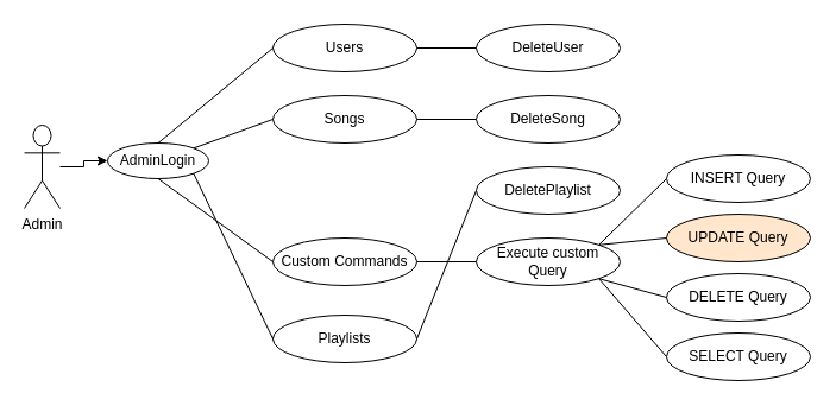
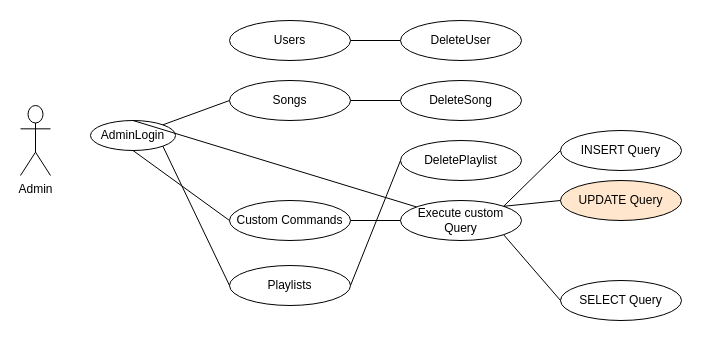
- <mxCell id="20" value="" style="endArrow=none;html=1;rounded=0;entryX=0;entryY=0.5;entryDx=0;entryDy=0;exitX=0.5;exitY=0;exitDx=0;exitDy=0;" edge="1" parent="1" source="4" target="5"><mxGeometry width="50" height="50" relative="1" as="geometry"><mxPoint x="260" y="280" as="sourcePoint" /><mxPoint x="310" y="230" as="targetPoint" /></mxGeometry></mxCell>
+ <mxCell id="20" value="" style="endArrow=none;html=1;rounded=0;exitX=0.5;exitY=0;exitDx=0;exitDy=0;" edge="1" parent="1" source="4" target="12"><mxGeometry width="50" height="50" relative="1" as="geometry"><mxPoint x="260" y="280" as="sourcePoint" /><mxPoint x="310" y="230" as="targetPoint" /></mxGeometry></mxCell>
- <mxCell id="2" value="" style="edgeStyle=orthogonalEdgeStyle;rounded=0;orthogonalLoop=1;jettySize=auto;html=1;" edge="1" parent="1" source="3" target="4"><mxGeometry relative="1" as="geometry" /></mxCell>
- <mxCell id="27" value="" style="endArrow=none;html=1;rounded=0;entryX=0;entryY=0.5;entryDx=0;entryDy=0;exitX=1;exitY=1;exitDx=0;exitDy=0;" edge="1" parent="1" source="12" target="15"><mxGeometry width="50" height="50" relative="1" as="geometry"><mxPoint x="260" y="280" as="sourcePoint" /><mxPoint x="310" y="230" as="targetPoint" /></mxGeometry></mxCell>
- <mxCell id="15" value="DELETE Query" style="ellipse;whiteSpace=wrap;html=1;" vertex="1" parent="1"><mxGeometry x="560" y="230" width="121" height="40" as="geometry" /></mxCell>
